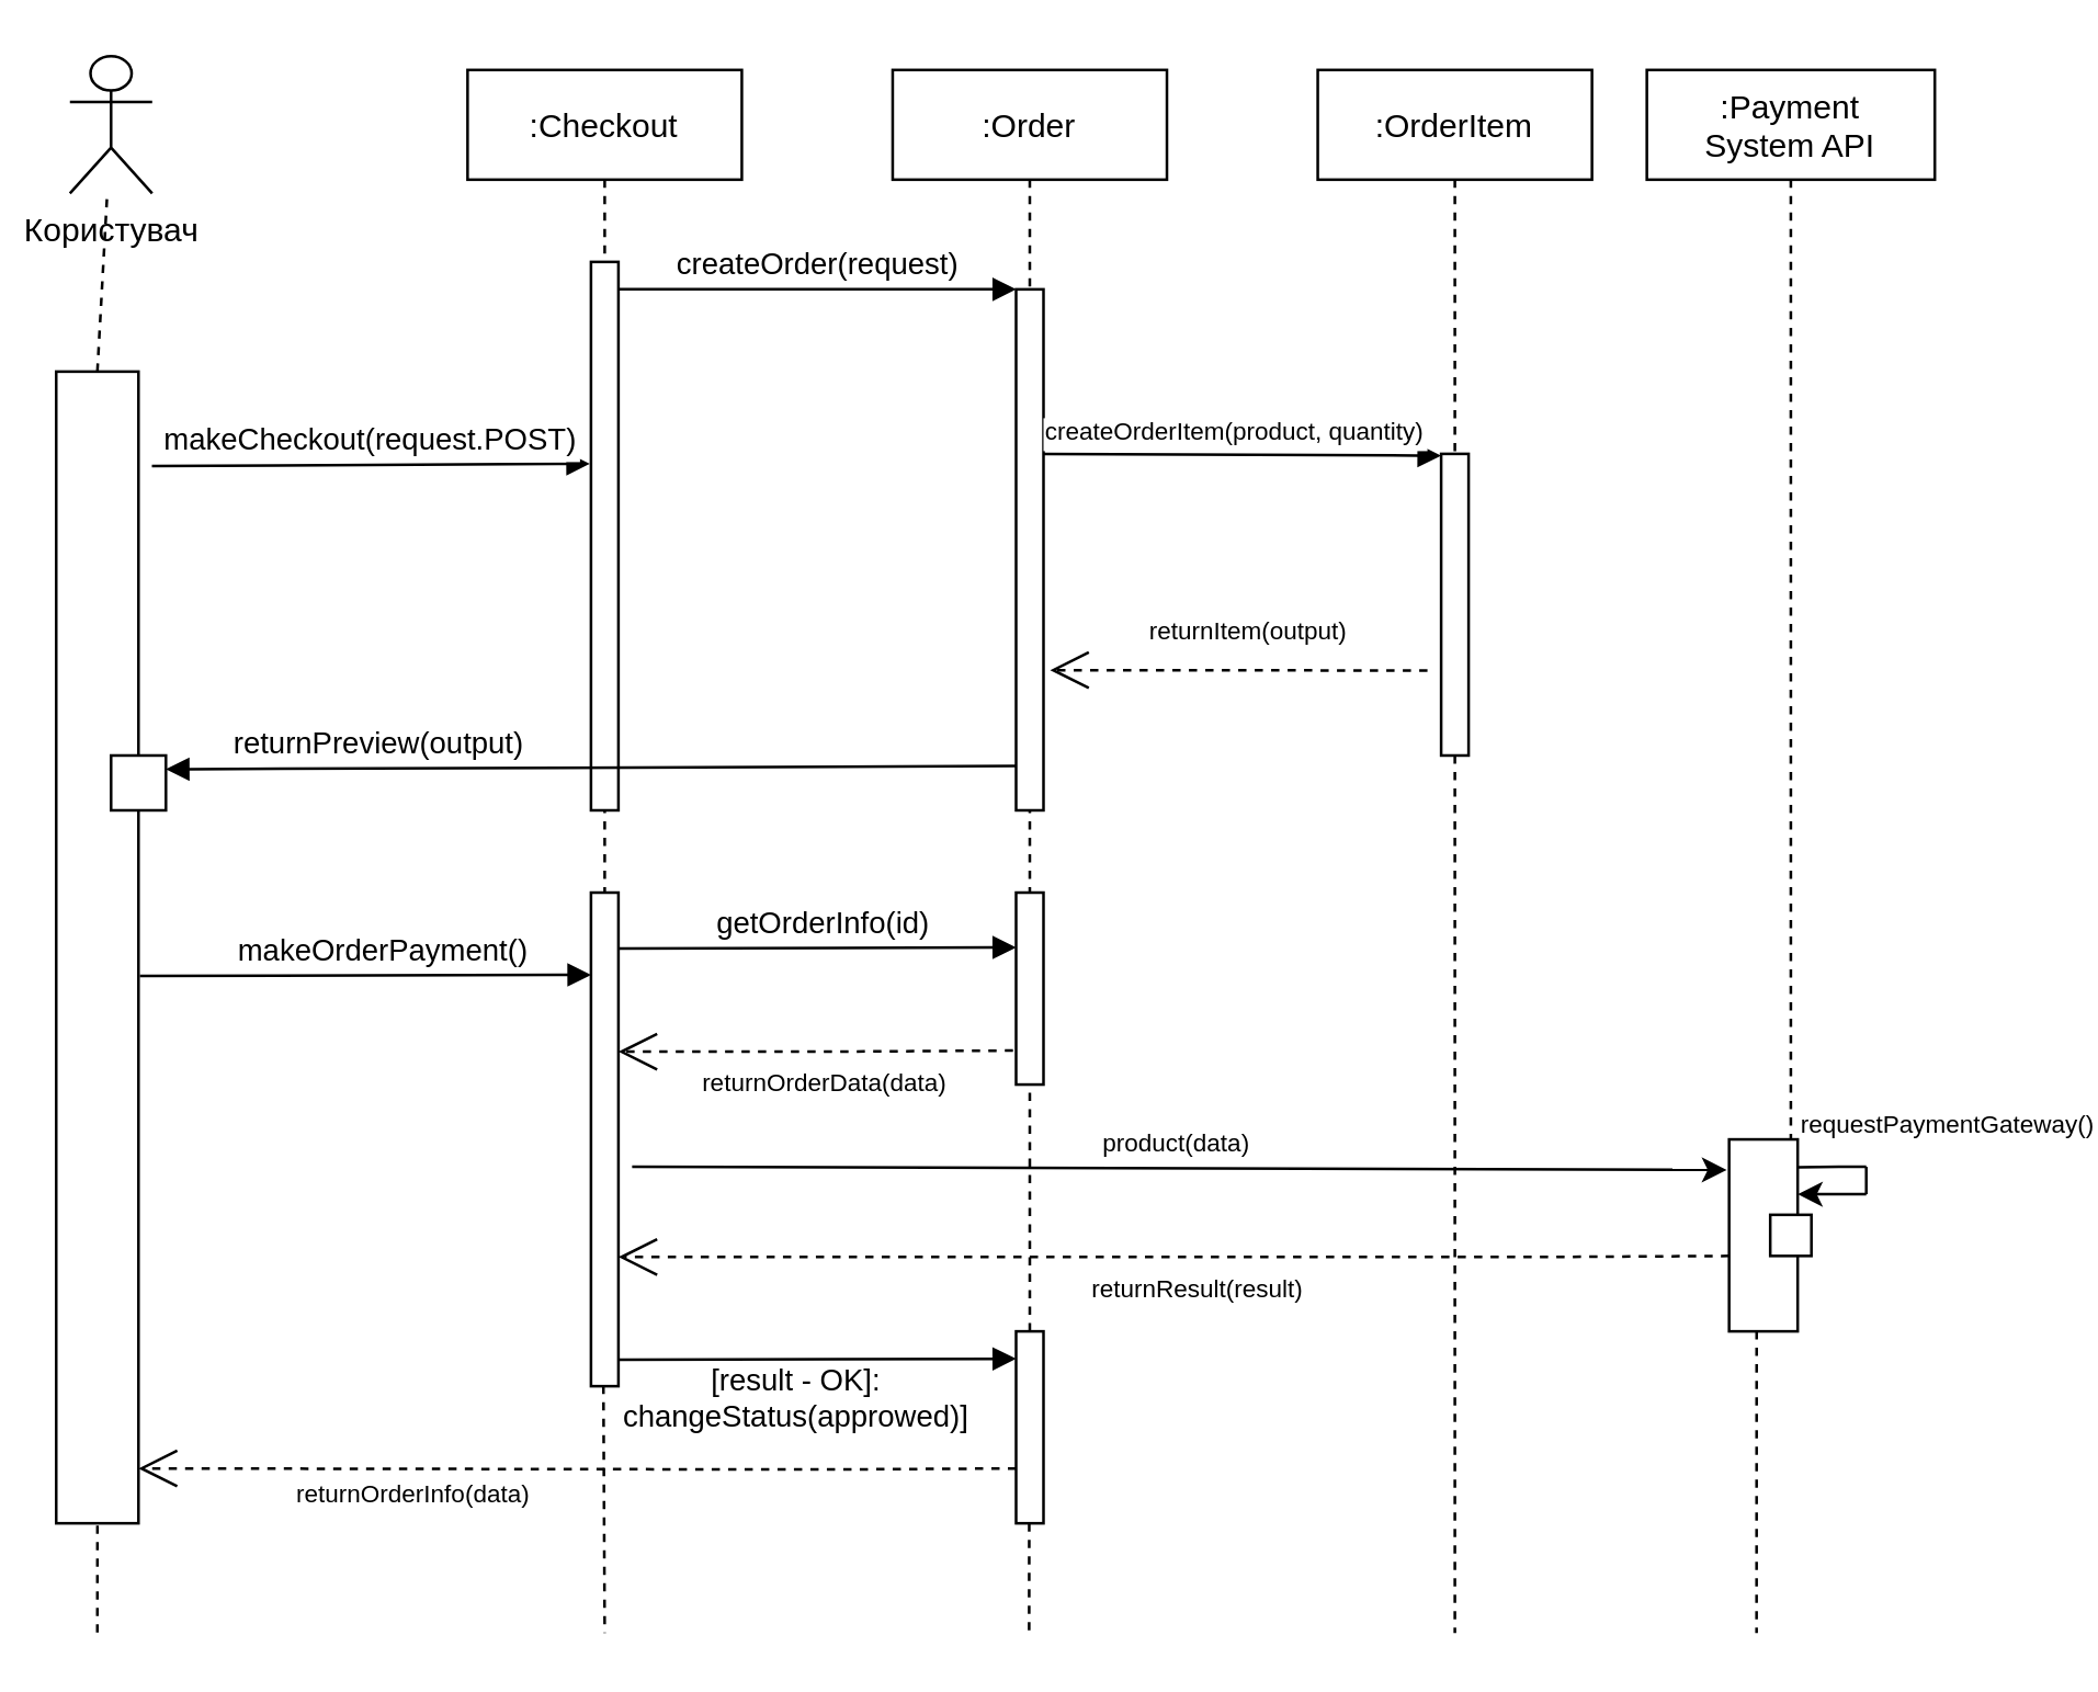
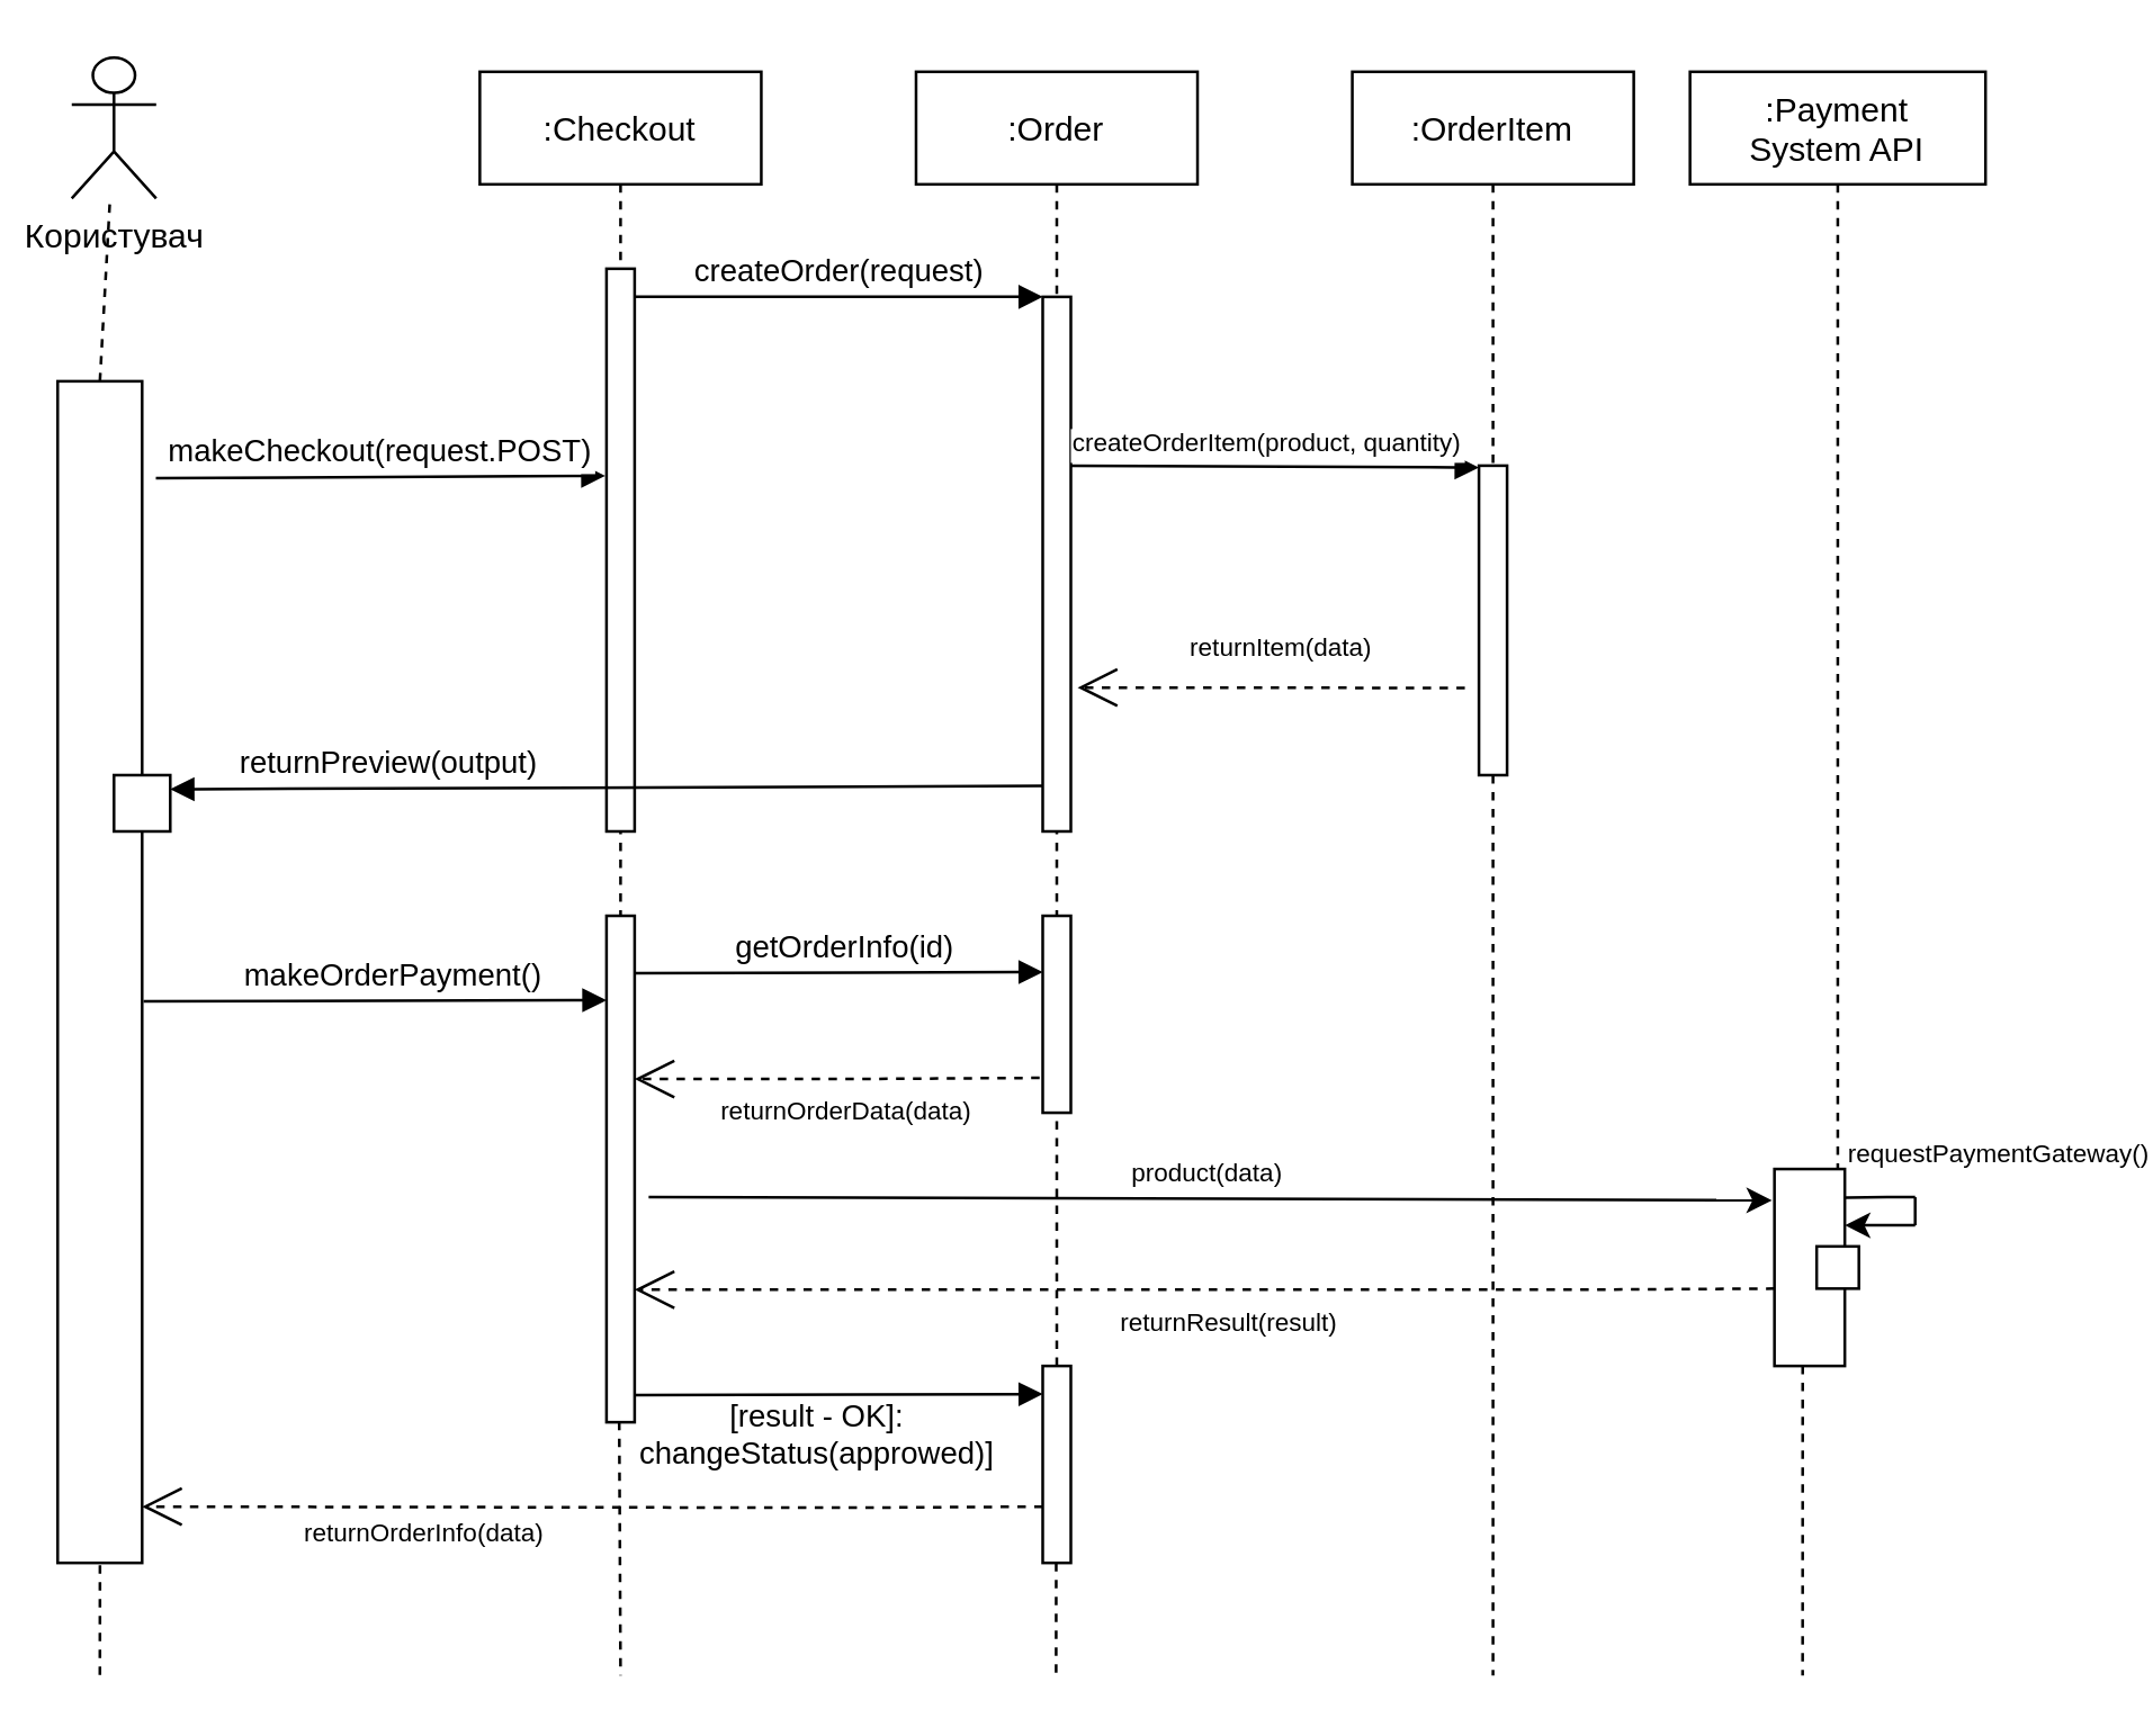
- <mxCell id="17" value="returnItem(output)" style="text;html=1;strokeColor=none;fillColor=none;align=center;verticalAlign=middle;whiteSpace=wrap;rounded=0;fontSize=9;" vertex="1" parent="1"><mxGeometry x="425" y="215" width="60" height="30" as="geometry" /></mxCell>
+ <mxCell id="17" value="returnItem(data)" style="text;html=1;strokeColor=none;fillColor=none;align=center;verticalAlign=middle;whiteSpace=wrap;rounded=0;fontSize=9;" vertex="1" parent="1"><mxGeometry x="425" y="215" width="60" height="30" as="geometry" /></mxCell>
